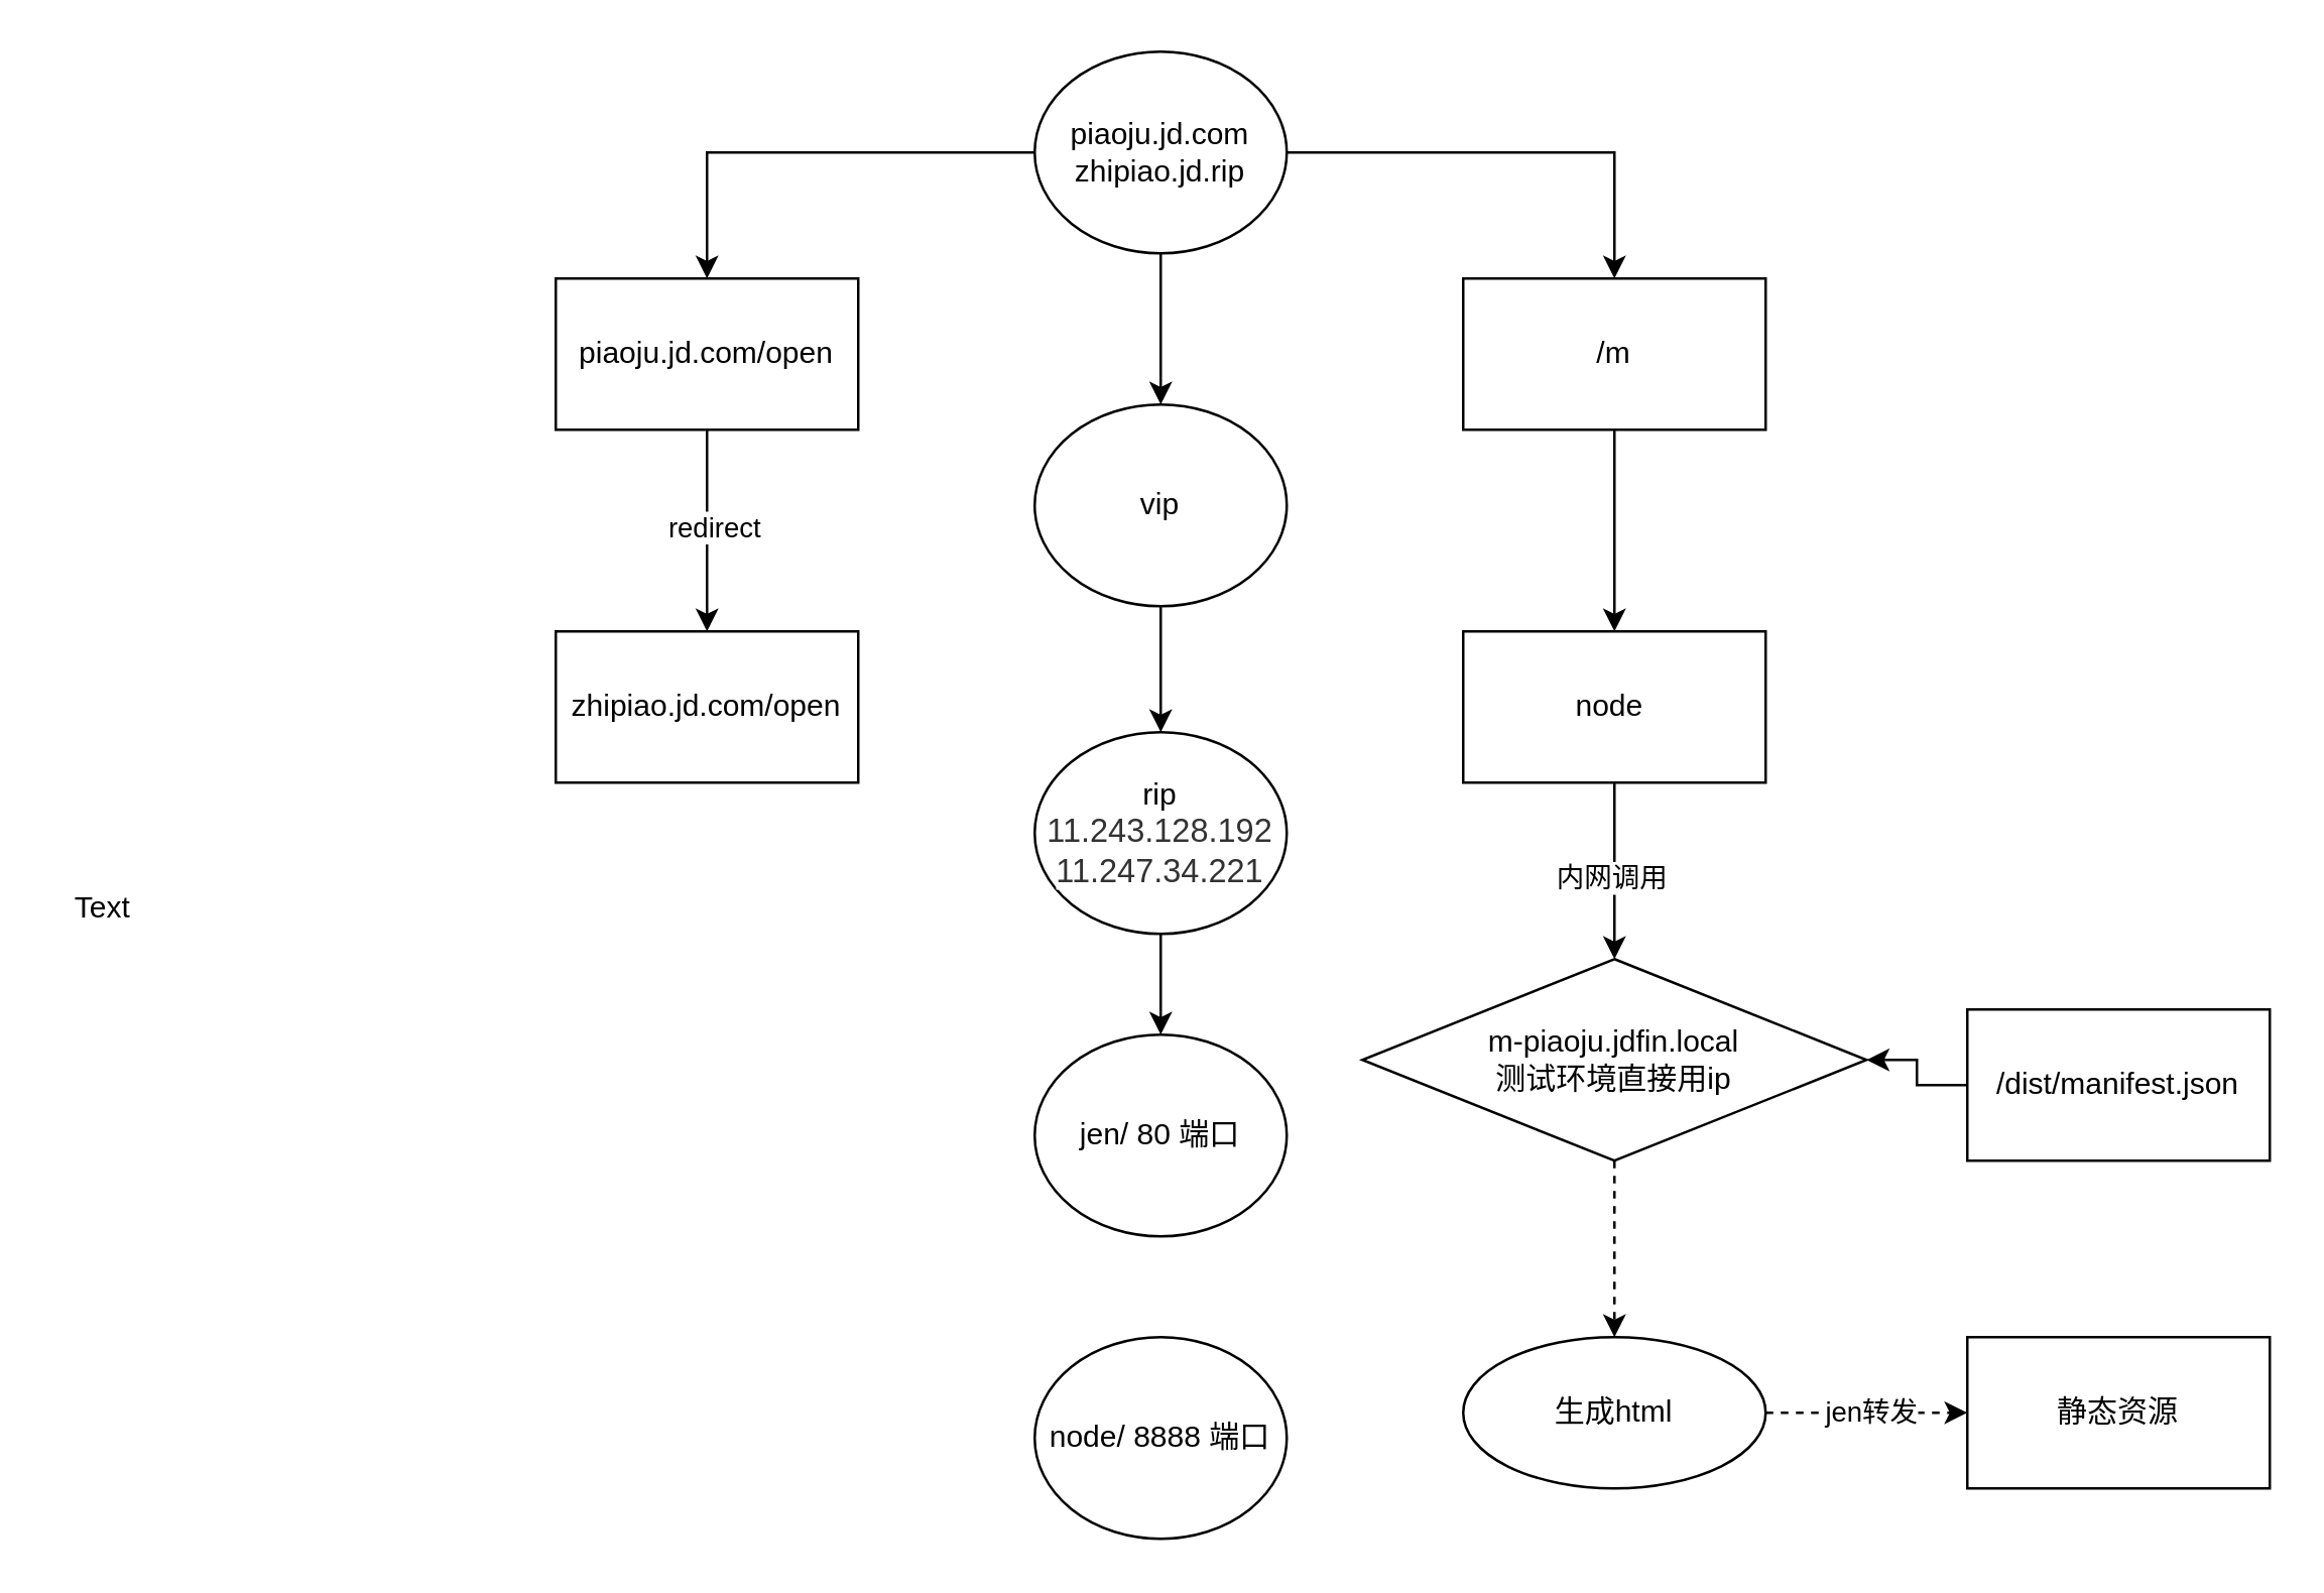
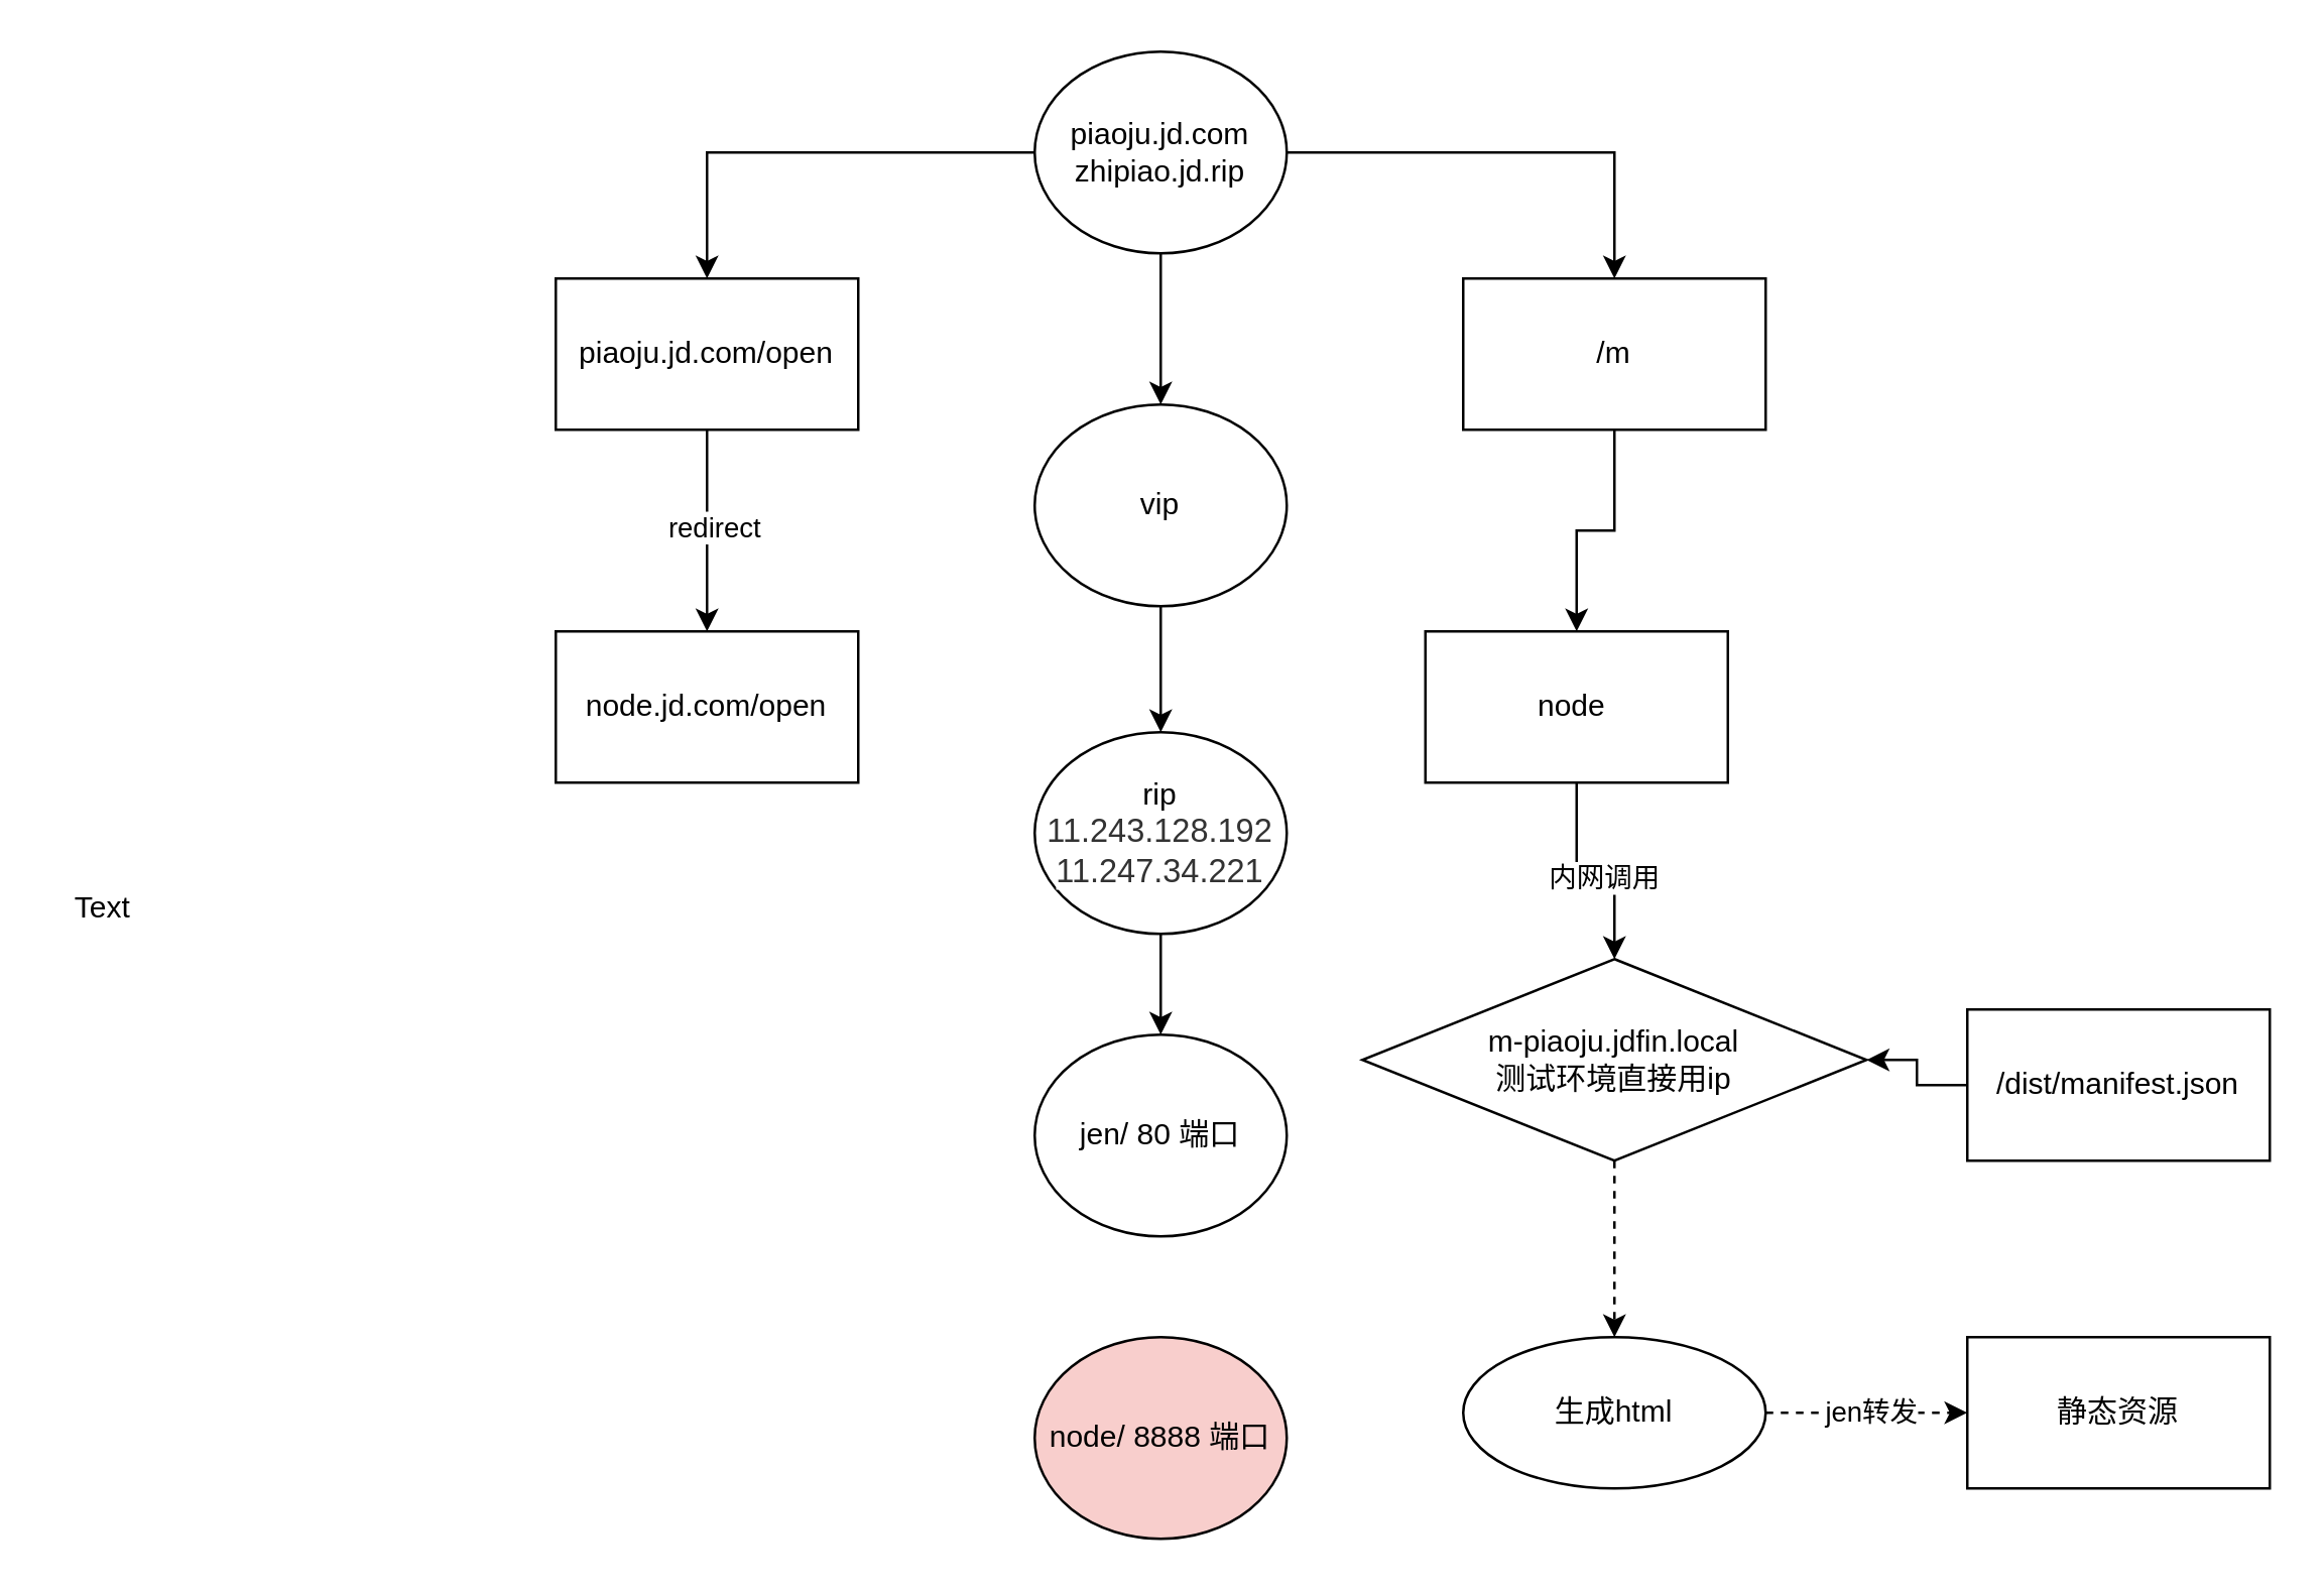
- <mxCell id="24" value="zhipiao.jd.com/open" style="whiteSpace=wrap;html=1;" parent="1" vertex="1"><mxGeometry x="220" y="250" width="120" height="60" as="geometry" /></mxCell>
+ <mxCell id="24" value="node.jd.com/open" style="whiteSpace=wrap;html=1;" parent="1" vertex="1"><mxGeometry x="220" y="250" width="120" height="60" as="geometry" /></mxCell>
- <mxCell id="15" value="node&amp;nbsp;" style="whiteSpace=wrap;html=1;" parent="1" vertex="1"><mxGeometry x="580" y="250" width="120" height="60" as="geometry" /></mxCell>
+ <mxCell id="15" value="node&amp;nbsp;" style="whiteSpace=wrap;html=1;" parent="1" vertex="1"><mxGeometry x="565" y="250" width="120" height="60" as="geometry" /></mxCell>
- <mxCell id="28" value="node/ 8888 端口" style="ellipse;whiteSpace=wrap;html=1;" parent="1" vertex="1"><mxGeometry x="410" y="530" width="100" height="80" as="geometry" /></mxCell>
+ <mxCell id="28" value="node/ 8888 端口" style="ellipse;whiteSpace=wrap;html=1;fillColor=#f8cecc;" parent="1" vertex="1"><mxGeometry x="410" y="530" width="100" height="80" as="geometry" /></mxCell>
